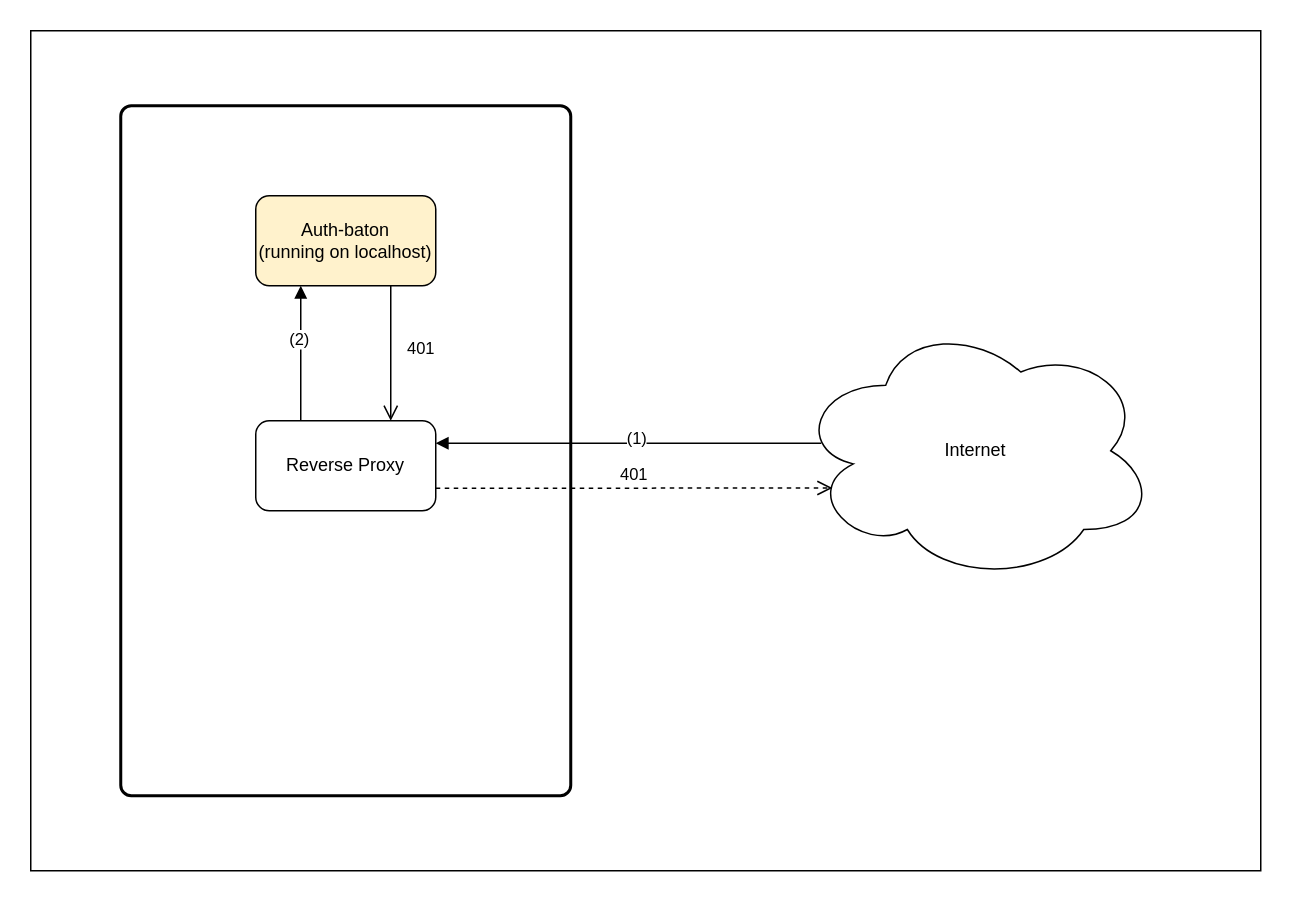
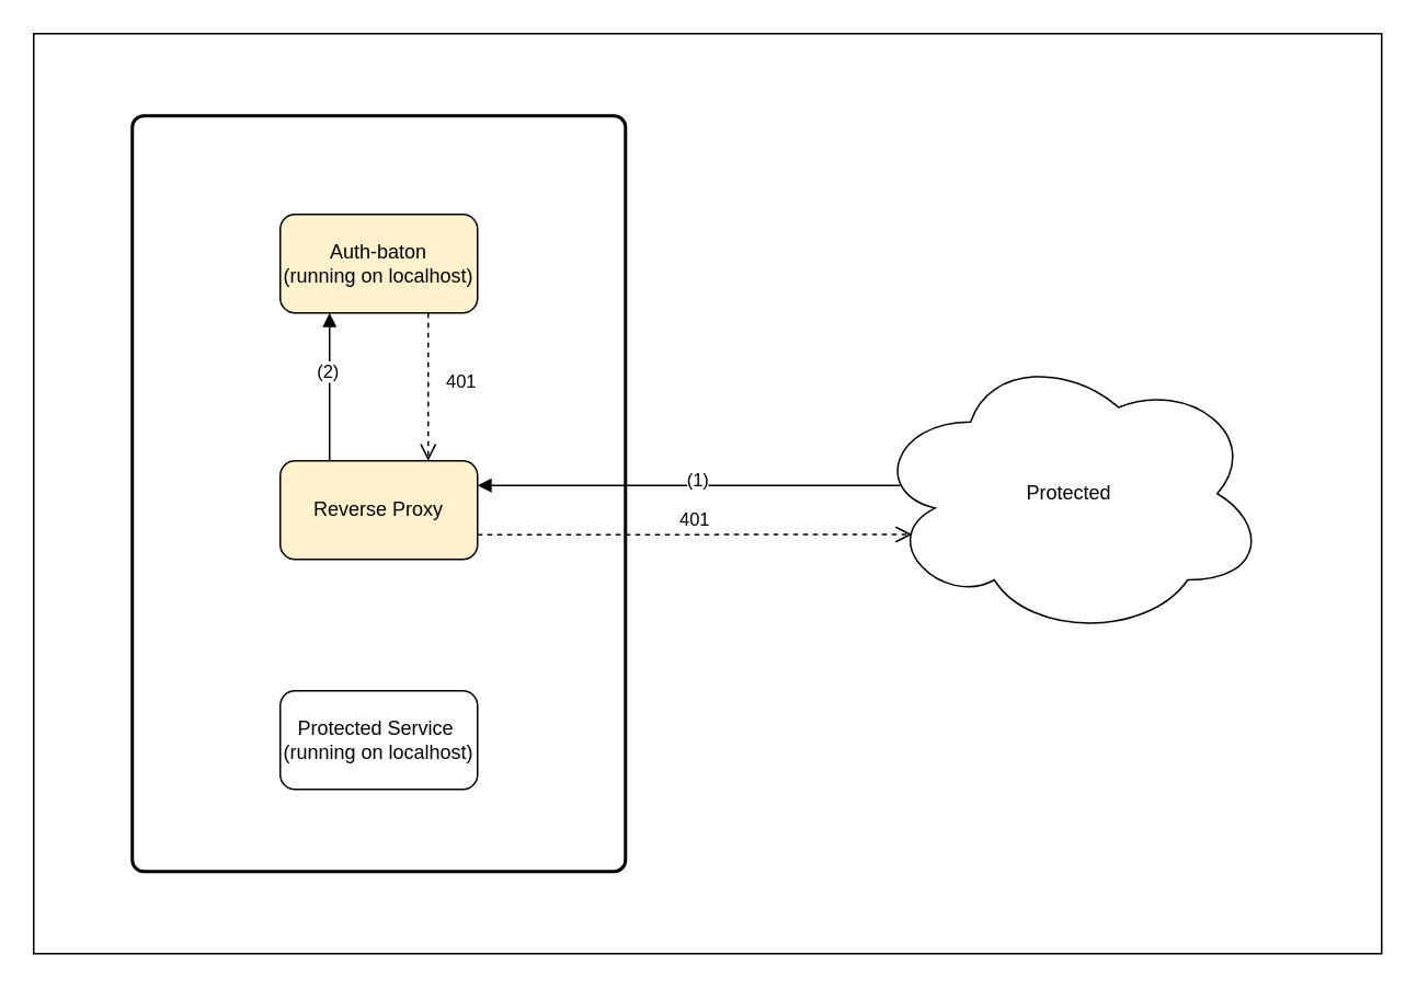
- <mxCell id="7" value="401" style="html=1;verticalAlign=bottom;endArrow=open;dashed=0;endSize=8;exitX=0.75;exitY=1;exitDx=0;exitDy=0;entryX=0.75;entryY=0;entryDx=0;entryDy=0;" parent="1" source="4" target="6" edge="1"><mxGeometry x="0.111" y="20" relative="1" as="geometry"><mxPoint x="250" y="230" as="sourcePoint" /><mxPoint x="170" y="230" as="targetPoint" /><mxPoint y="1" as="offset" /></mxGeometry></mxCell>
+ <mxCell id="7" value="401" style="html=1;verticalAlign=bottom;endArrow=open;dashed=1;endSize=8;exitX=0.75;exitY=1;exitDx=0;exitDy=0;entryX=0.75;entryY=0;entryDx=0;entryDy=0;" parent="1" source="4" target="6" edge="1"><mxGeometry x="0.111" y="20" relative="1" as="geometry"><mxPoint x="250" y="230" as="sourcePoint" /><mxPoint x="170" y="230" as="targetPoint" /><mxPoint y="1" as="offset" /></mxGeometry></mxCell>
- <mxCell id="13" value="Internet" style="ellipse;shape=cloud;whiteSpace=wrap;html=1;" parent="1" vertex="1"><mxGeometry x="530" y="212.5" width="240" height="175" as="geometry" /></mxCell>
+ <mxCell id="13" value="Protected" style="ellipse;shape=cloud;whiteSpace=wrap;html=1;" parent="1" vertex="1"><mxGeometry x="530" y="212.5" width="240" height="175" as="geometry" /></mxCell>
- <mxCell id="6" value="Reverse Proxy" style="rounded=1;whiteSpace=wrap;html=1;" parent="1" vertex="1"><mxGeometry x="170" y="280" width="120" height="60" as="geometry" /></mxCell>
+ <mxCell id="6" value="Reverse Proxy" style="rounded=1;whiteSpace=wrap;html=1;fillColor=#fff2cc;" parent="1" vertex="1"><mxGeometry x="170" y="280" width="120" height="60" as="geometry" /></mxCell>
+ <mxCell id="5" value="Protected Service&amp;nbsp;&lt;br&gt;(running on localhost)" style="rounded=1;whiteSpace=wrap;html=1;" parent="1" vertex="1"><mxGeometry x="170" y="420" width="120" height="60" as="geometry" /></mxCell>
